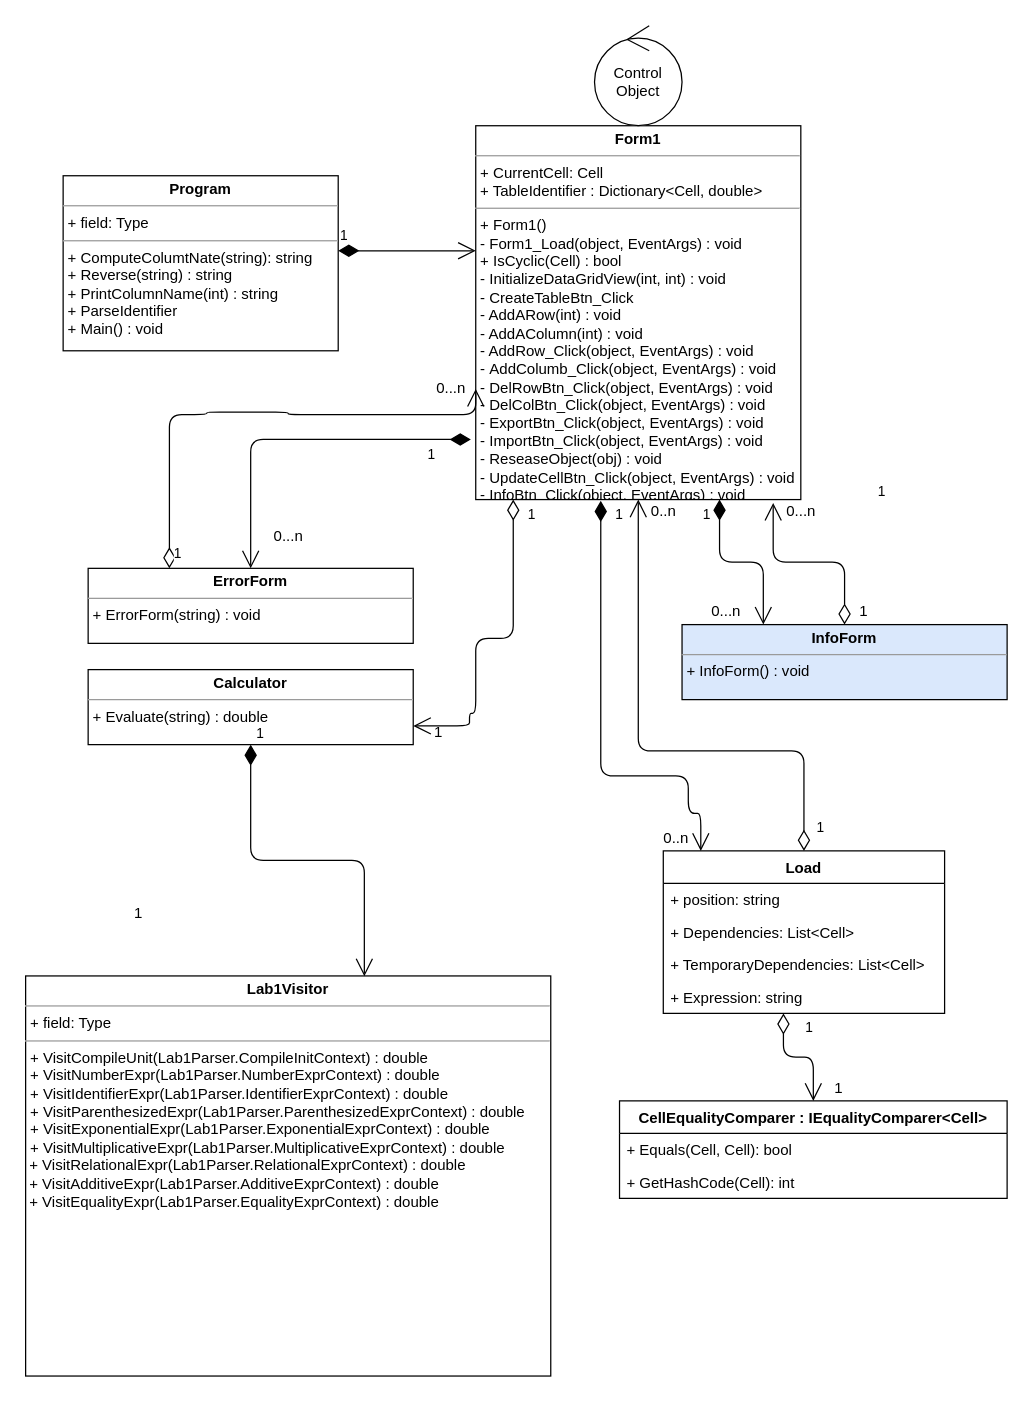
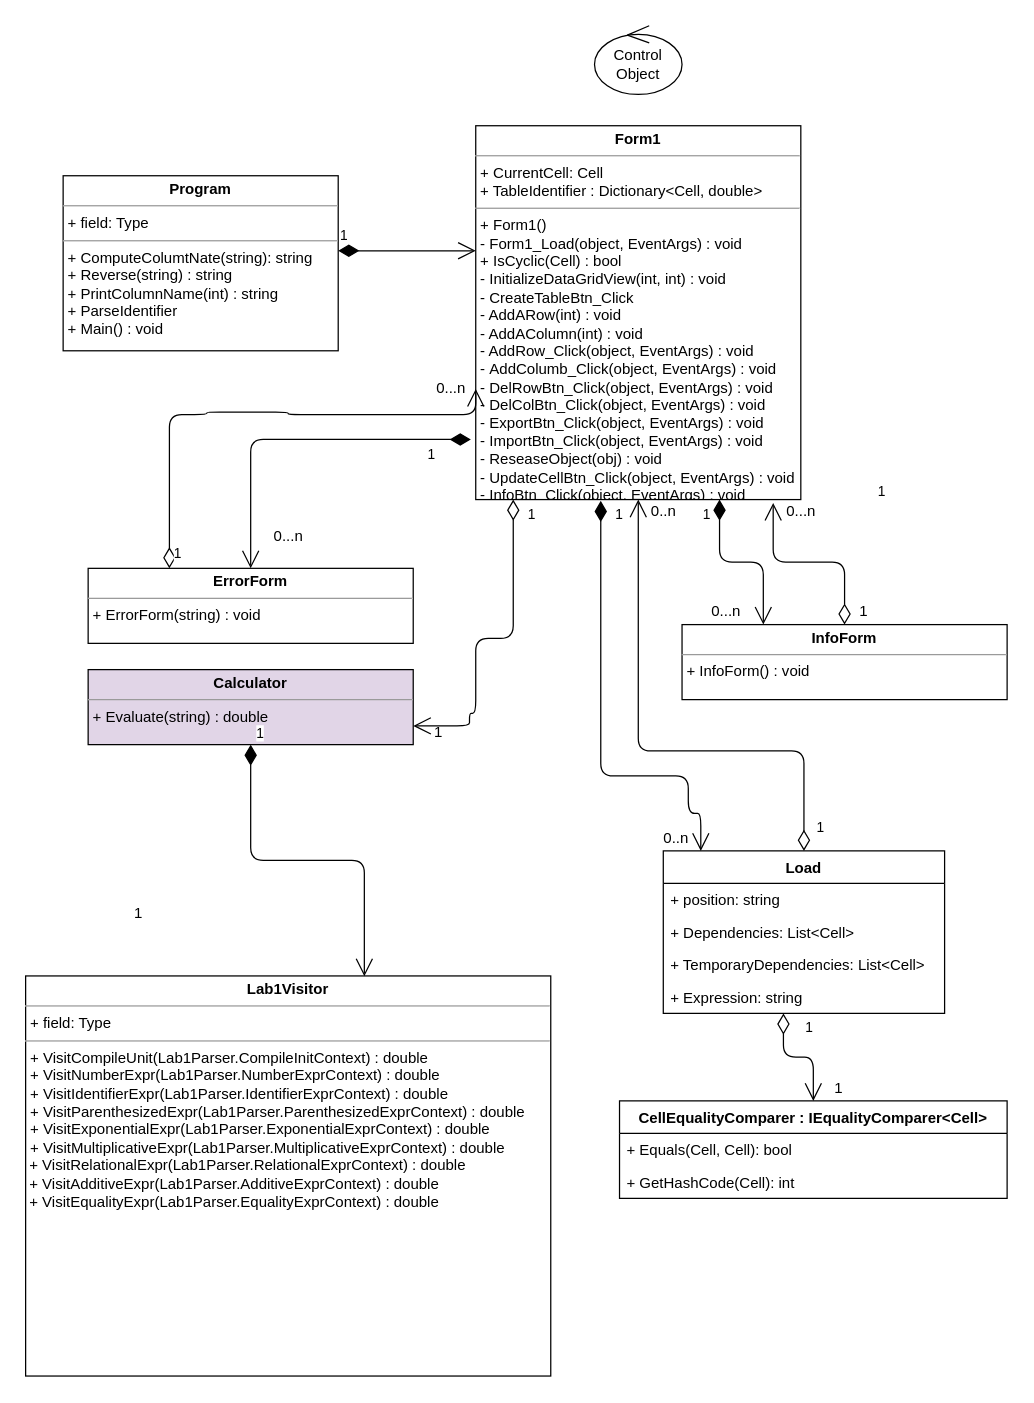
- <mxCell id="17" value="Control Object" style="ellipse;shape=umlControl;whiteSpace=wrap;html=1;" parent="1" vertex="1"><mxGeometry x="475" y="20" width="70" height="80" as="geometry" /></mxCell>
+ <mxCell id="17" value="Control Object" style="ellipse;shape=umlControl;whiteSpace=wrap;html=1;" parent="1" vertex="1"><mxGeometry x="475" y="20" width="70" height="55" as="geometry" /></mxCell>
- <mxCell id="5" value="&lt;p style=&quot;margin: 0px ; margin-top: 4px ; text-align: center&quot;&gt;&lt;b&gt;InfoForm&lt;/b&gt;&lt;/p&gt;&lt;hr size=&quot;1&quot;&gt;&lt;p style=&quot;margin: 0px ; margin-left: 4px&quot;&gt;&lt;span&gt;+ InfoForm() : void&lt;/span&gt;&lt;/p&gt;&lt;div&gt;&lt;div&gt;&lt;br&gt;&lt;/div&gt;&lt;/div&gt;&lt;p style=&quot;margin: 0px ; margin-left: 4px&quot;&gt;&lt;br&gt;&lt;/p&gt;" style="verticalAlign=top;align=left;overflow=fill;fontSize=12;fontFamily=Helvetica;html=1;fillColor=#dae8fc;" parent="1" vertex="1"><mxGeometry x="545" y="499" width="260" height="60" as="geometry" /></mxCell>
+ <mxCell id="5" value="&lt;p style=&quot;margin: 0px ; margin-top: 4px ; text-align: center&quot;&gt;&lt;b&gt;InfoForm&lt;/b&gt;&lt;/p&gt;&lt;hr size=&quot;1&quot;&gt;&lt;p style=&quot;margin: 0px ; margin-left: 4px&quot;&gt;&lt;span&gt;+ InfoForm() : void&lt;/span&gt;&lt;/p&gt;&lt;div&gt;&lt;div&gt;&lt;br&gt;&lt;/div&gt;&lt;/div&gt;&lt;p style=&quot;margin: 0px ; margin-left: 4px&quot;&gt;&lt;br&gt;&lt;/p&gt;" style="verticalAlign=top;align=left;overflow=fill;fontSize=12;fontFamily=Helvetica;html=1;" parent="1" vertex="1"><mxGeometry x="545" y="499" width="260" height="60" as="geometry" /></mxCell>
- <mxCell id="6" value="&lt;p style=&quot;margin: 0px ; margin-top: 4px ; text-align: center&quot;&gt;&lt;b&gt;Calculator&lt;/b&gt;&lt;/p&gt;&lt;hr size=&quot;1&quot;&gt;&lt;p style=&quot;margin: 0px ; margin-left: 4px&quot;&gt;&lt;span&gt;+ Evaluate(string) : double&lt;/span&gt;&lt;/p&gt;&lt;div&gt;&lt;div&gt;&lt;br&gt;&lt;/div&gt;&lt;/div&gt;&lt;p style=&quot;margin: 0px ; margin-left: 4px&quot;&gt;&lt;br&gt;&lt;/p&gt;" style="verticalAlign=top;align=left;overflow=fill;fontSize=12;fontFamily=Helvetica;html=1;" parent="1" vertex="1"><mxGeometry x="70" y="535" width="260" height="60" as="geometry" /></mxCell>
+ <mxCell id="6" value="&lt;p style=&quot;margin: 0px ; margin-top: 4px ; text-align: center&quot;&gt;&lt;b&gt;Calculator&lt;/b&gt;&lt;/p&gt;&lt;hr size=&quot;1&quot;&gt;&lt;p style=&quot;margin: 0px ; margin-left: 4px&quot;&gt;&lt;span&gt;+ Evaluate(string) : double&lt;/span&gt;&lt;/p&gt;&lt;div&gt;&lt;div&gt;&lt;br&gt;&lt;/div&gt;&lt;/div&gt;&lt;p style=&quot;margin: 0px ; margin-left: 4px&quot;&gt;&lt;br&gt;&lt;/p&gt;" style="verticalAlign=top;align=left;overflow=fill;fontSize=12;fontFamily=Helvetica;html=1;fillColor=#e1d5e7;" parent="1" vertex="1"><mxGeometry x="70" y="535" width="260" height="60" as="geometry" /></mxCell>
